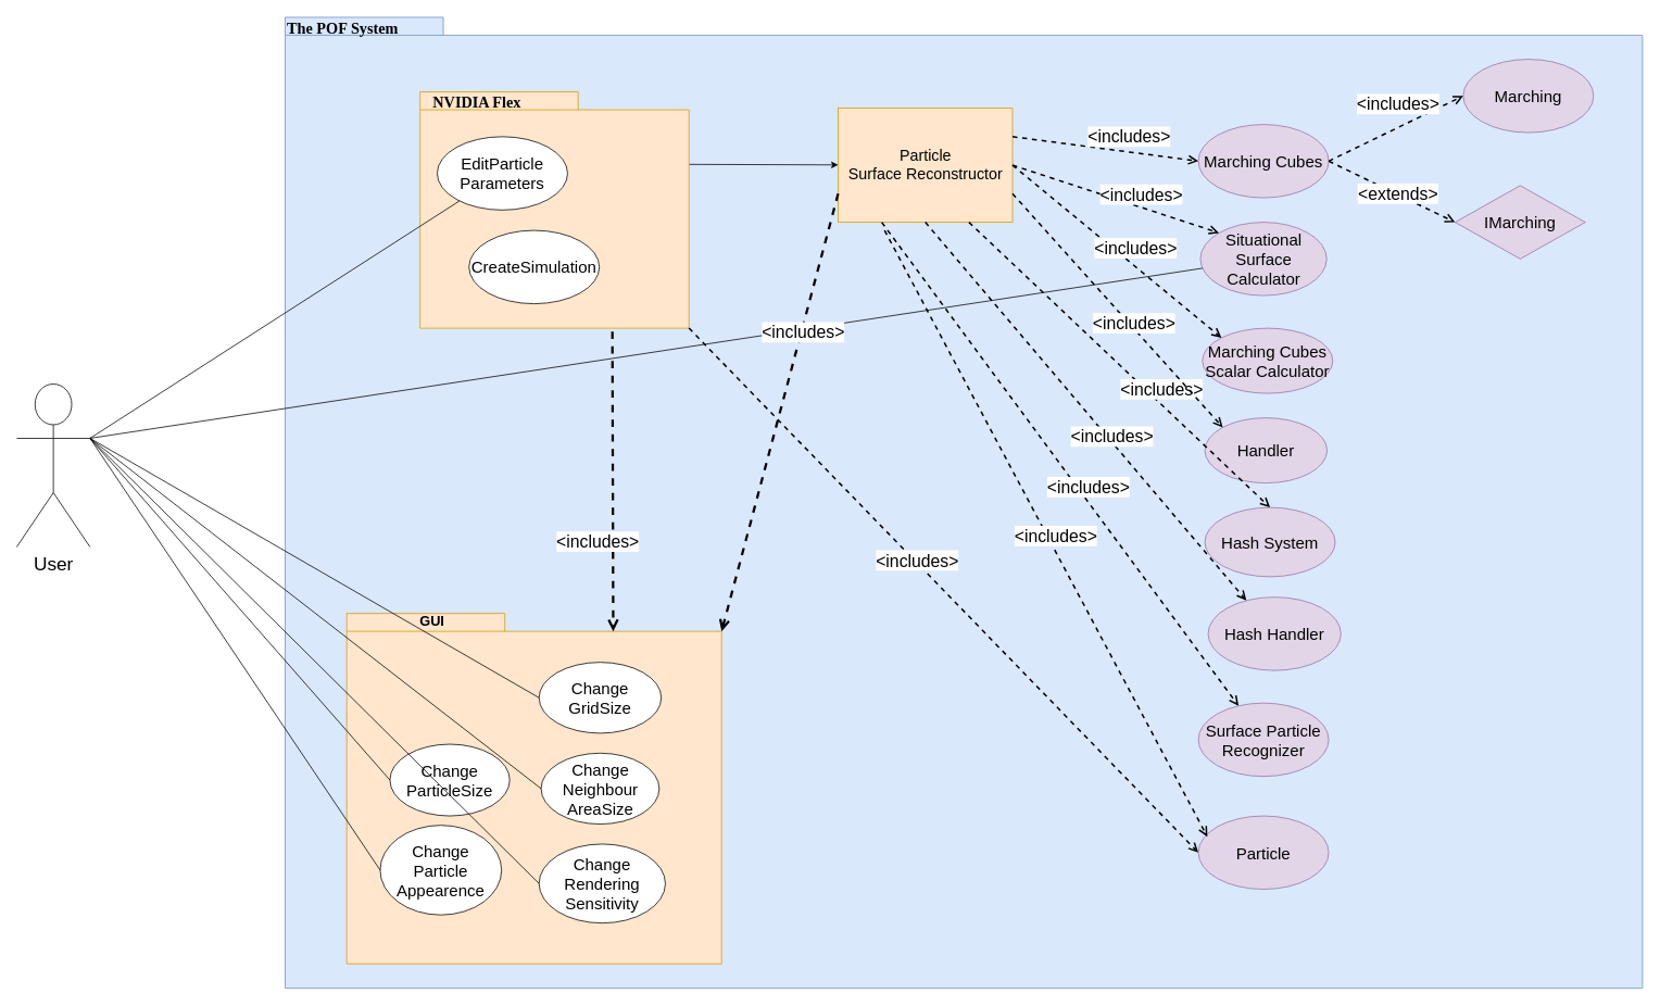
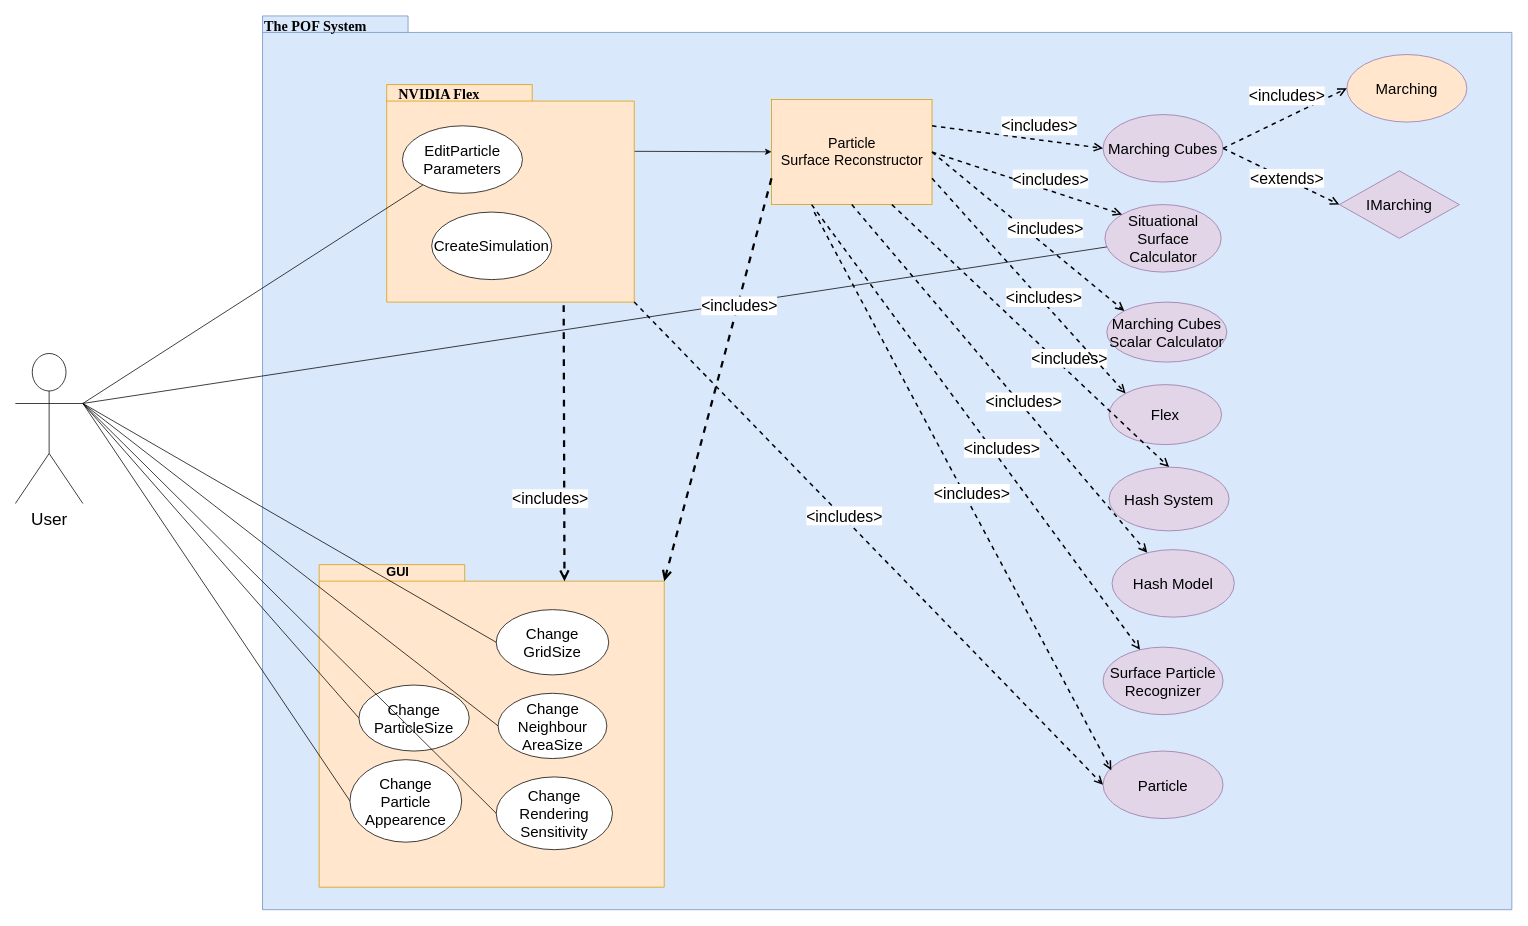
- <mxCell id="37" value="&lt;span style=&quot;font-size: 20px&quot;&gt;Marching&lt;/span&gt;" style="ellipse;whiteSpace=wrap;html=1;fillColor=#e1d5e7;strokeColor=#9673a6;" parent="1" vertex="1"><mxGeometry x="1795" y="72" width="160" height="90" as="geometry" /></mxCell>
+ <mxCell id="37" value="&lt;span style=&quot;font-size: 20px&quot;&gt;Marching&lt;/span&gt;" style="ellipse;whiteSpace=wrap;html=1;fillColor=#ffe6cc;strokeColor=#9673a6;" parent="1" vertex="1"><mxGeometry x="1795" y="72" width="160" height="90" as="geometry" /></mxCell>
- <mxCell id="8" value="&lt;font style=&quot;font-size: 20px&quot;&gt;Handler&lt;/font&gt;" style="ellipse;whiteSpace=wrap;html=1;fillColor=#e1d5e7;strokeColor=#9673a6;" parent="1" vertex="1"><mxGeometry x="1478" y="512" width="150" height="80" as="geometry" /></mxCell>
+ <mxCell id="8" value="&lt;font style=&quot;font-size: 20px&quot;&gt;Flex&lt;/font&gt;" style="ellipse;whiteSpace=wrap;html=1;fillColor=#e1d5e7;strokeColor=#9673a6;" parent="1" vertex="1"><mxGeometry x="1478" y="512" width="150" height="80" as="geometry" /></mxCell>
- <mxCell id="43" value="&lt;font style=&quot;font-size: 20px&quot;&gt;Hash Handler&lt;/font&gt;" style="ellipse;whiteSpace=wrap;html=1;fillColor=#e1d5e7;strokeColor=#9673a6;" parent="1" vertex="1"><mxGeometry x="1482" y="732" width="163" height="90" as="geometry" /></mxCell>
+ <mxCell id="43" value="&lt;font style=&quot;font-size: 20px&quot;&gt;Hash Model&lt;/font&gt;" style="ellipse;whiteSpace=wrap;html=1;fillColor=#e1d5e7;strokeColor=#9673a6;" parent="1" vertex="1"><mxGeometry x="1482" y="732" width="163" height="90" as="geometry" /></mxCell>
